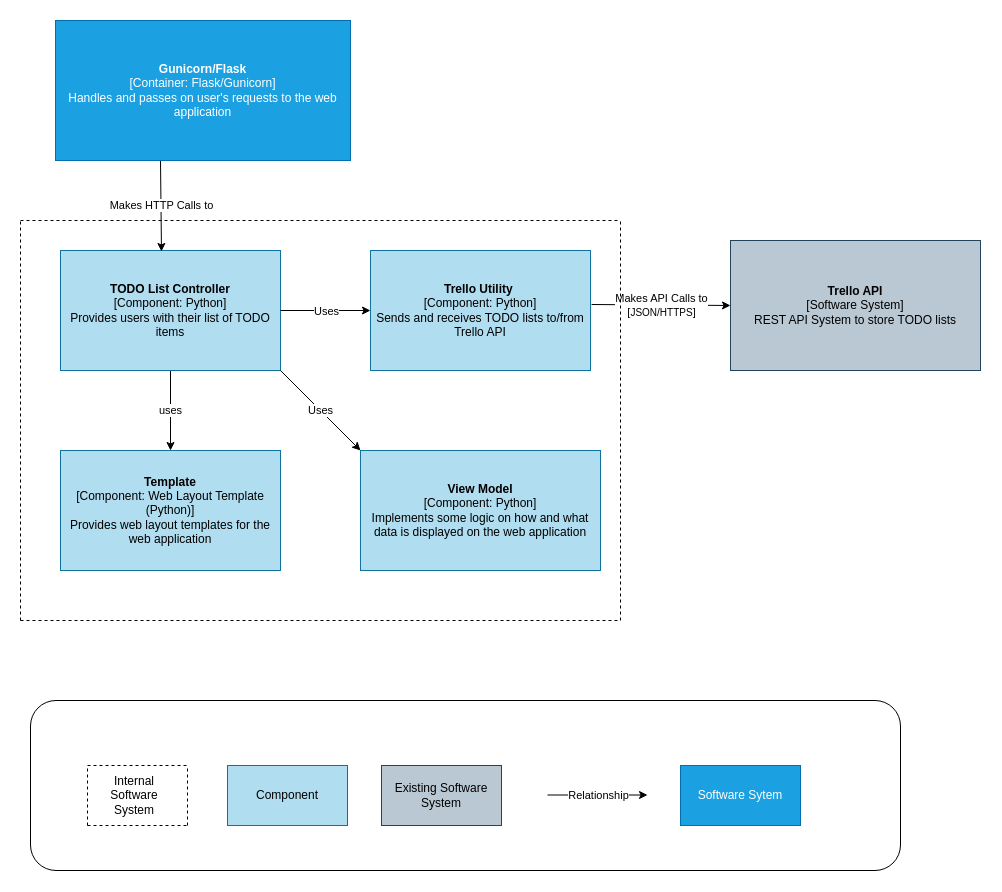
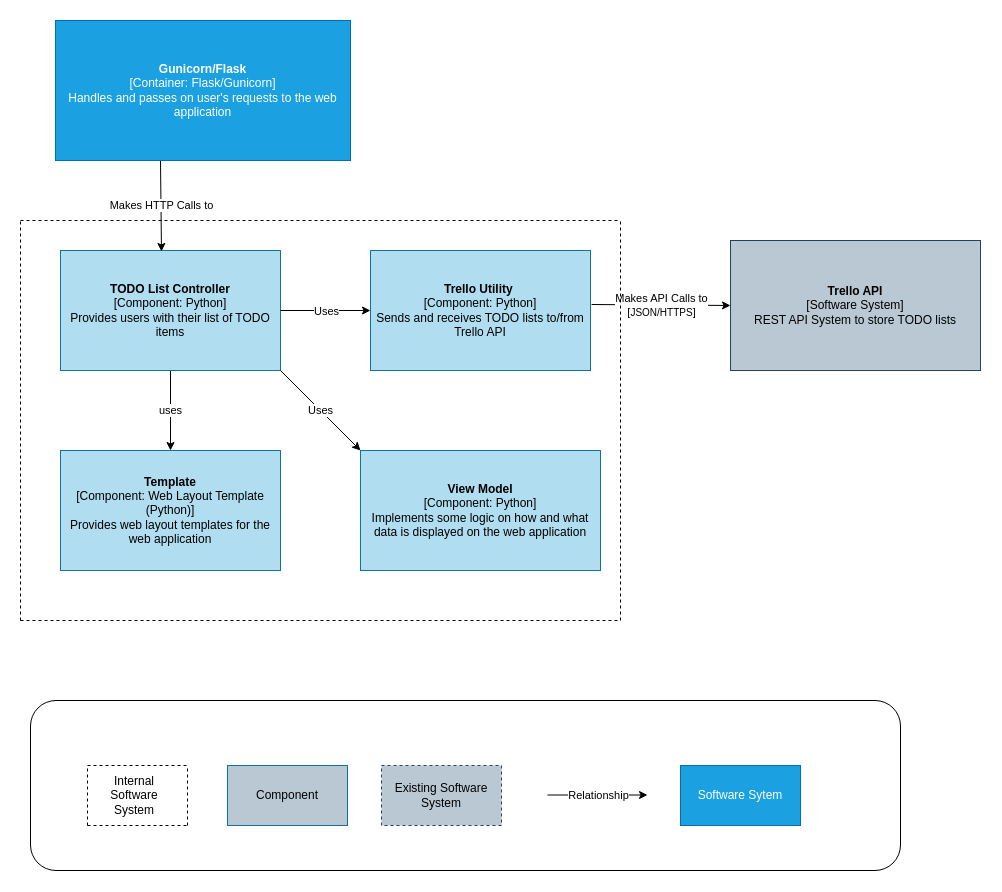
- <mxCell id="22" value="Component" style="rounded=0;whiteSpace=wrap;html=1;fillColor=#b1ddf0;strokeColor=#10739e;" parent="1" vertex="1"><mxGeometry x="227" y="765" width="120" height="60" as="geometry" /></mxCell>
+ <mxCell id="22" value="Component" style="rounded=0;whiteSpace=wrap;html=1;fillColor=#bac8d3;strokeColor=#10739e;" parent="1" vertex="1"><mxGeometry x="227" y="765" width="120" height="60" as="geometry" /></mxCell>
- <mxCell id="23" value="Existing Software System" style="rounded=0;whiteSpace=wrap;html=1;fillColor=#bac8d3;strokeColor=#23445d;" parent="1" vertex="1"><mxGeometry x="381" y="765" width="120" height="60" as="geometry" /></mxCell>
+ <mxCell id="23" value="Existing Software System" style="rounded=0;whiteSpace=wrap;html=1;fillColor=#bac8d3;strokeColor=#23445d;dashed=1;" parent="1" vertex="1"><mxGeometry x="381" y="765" width="120" height="60" as="geometry" /></mxCell>
